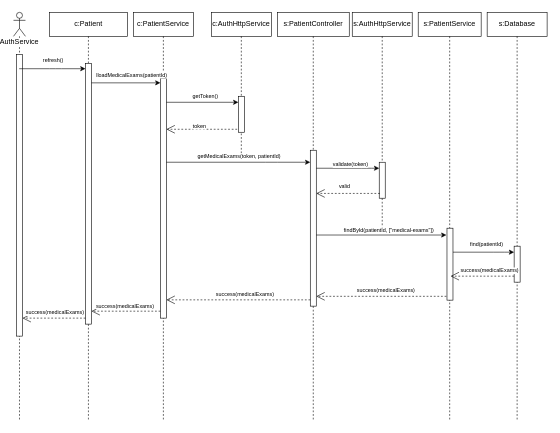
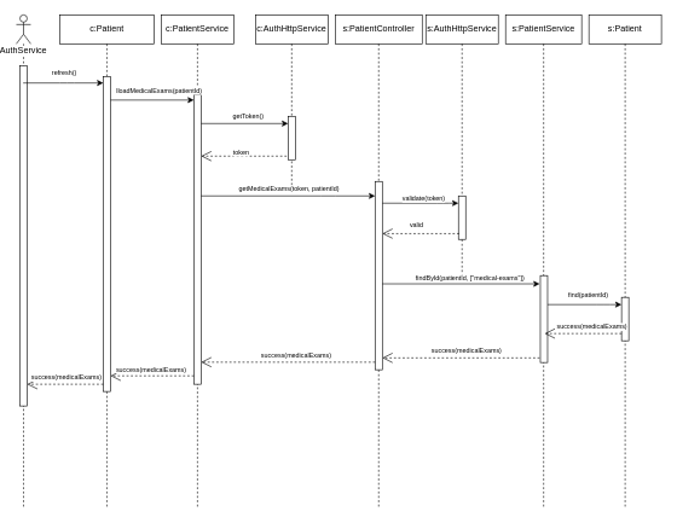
- <mxCell id="12" value="s:Database" style="shape=umlLifeline;perimeter=lifelinePerimeter;whiteSpace=wrap;html=1;container=1;collapsible=0;recursiveResize=0;outlineConnect=0;" vertex="1" parent="1"><mxGeometry x="810" y="20" width="100" height="680" as="geometry" /></mxCell>
+ <mxCell id="12" value="s:Patient" style="shape=umlLifeline;perimeter=lifelinePerimeter;whiteSpace=wrap;html=1;container=1;collapsible=0;recursiveResize=0;outlineConnect=0;" vertex="1" parent="1"><mxGeometry x="810" y="20" width="100" height="680" as="geometry" /></mxCell>
